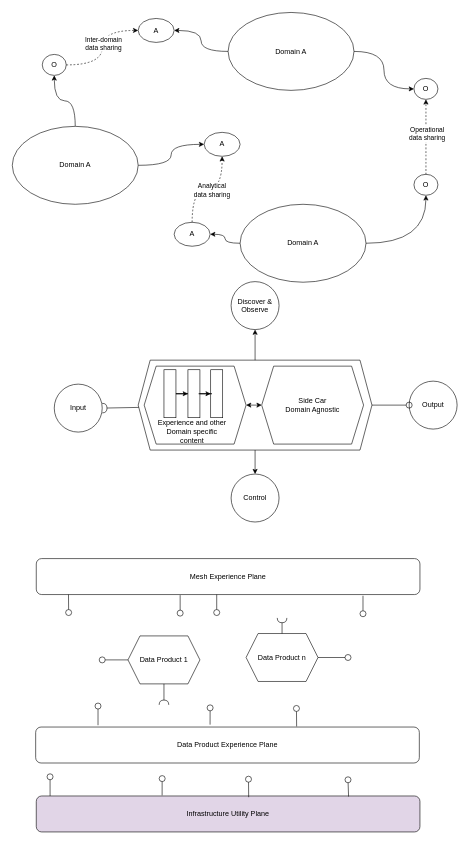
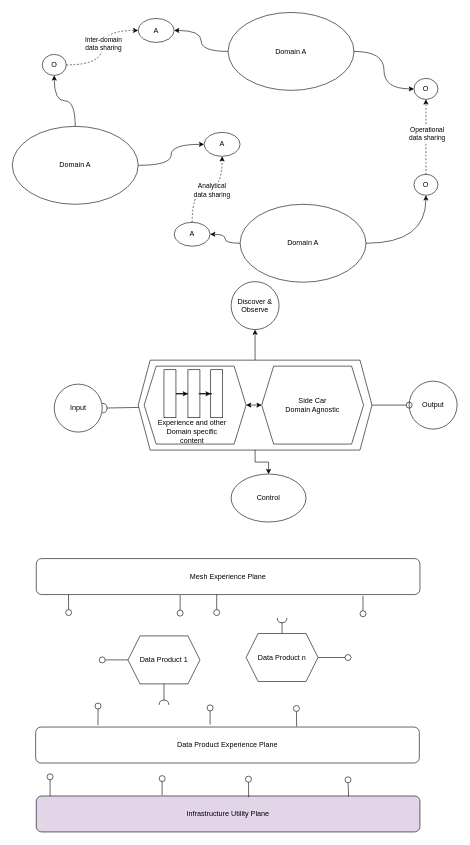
- <mxCell id="42" value="Control" style="ellipse;whiteSpace=wrap;html=1;" parent="1" vertex="1"><mxGeometry x="385" y="790" width="80" height="80" as="geometry" /></mxCell>
+ <mxCell id="42" value="Control" style="ellipse;whiteSpace=wrap;html=1;" parent="1" vertex="1"><mxGeometry x="385" y="790" width="125" height="80" as="geometry" /></mxCell>
